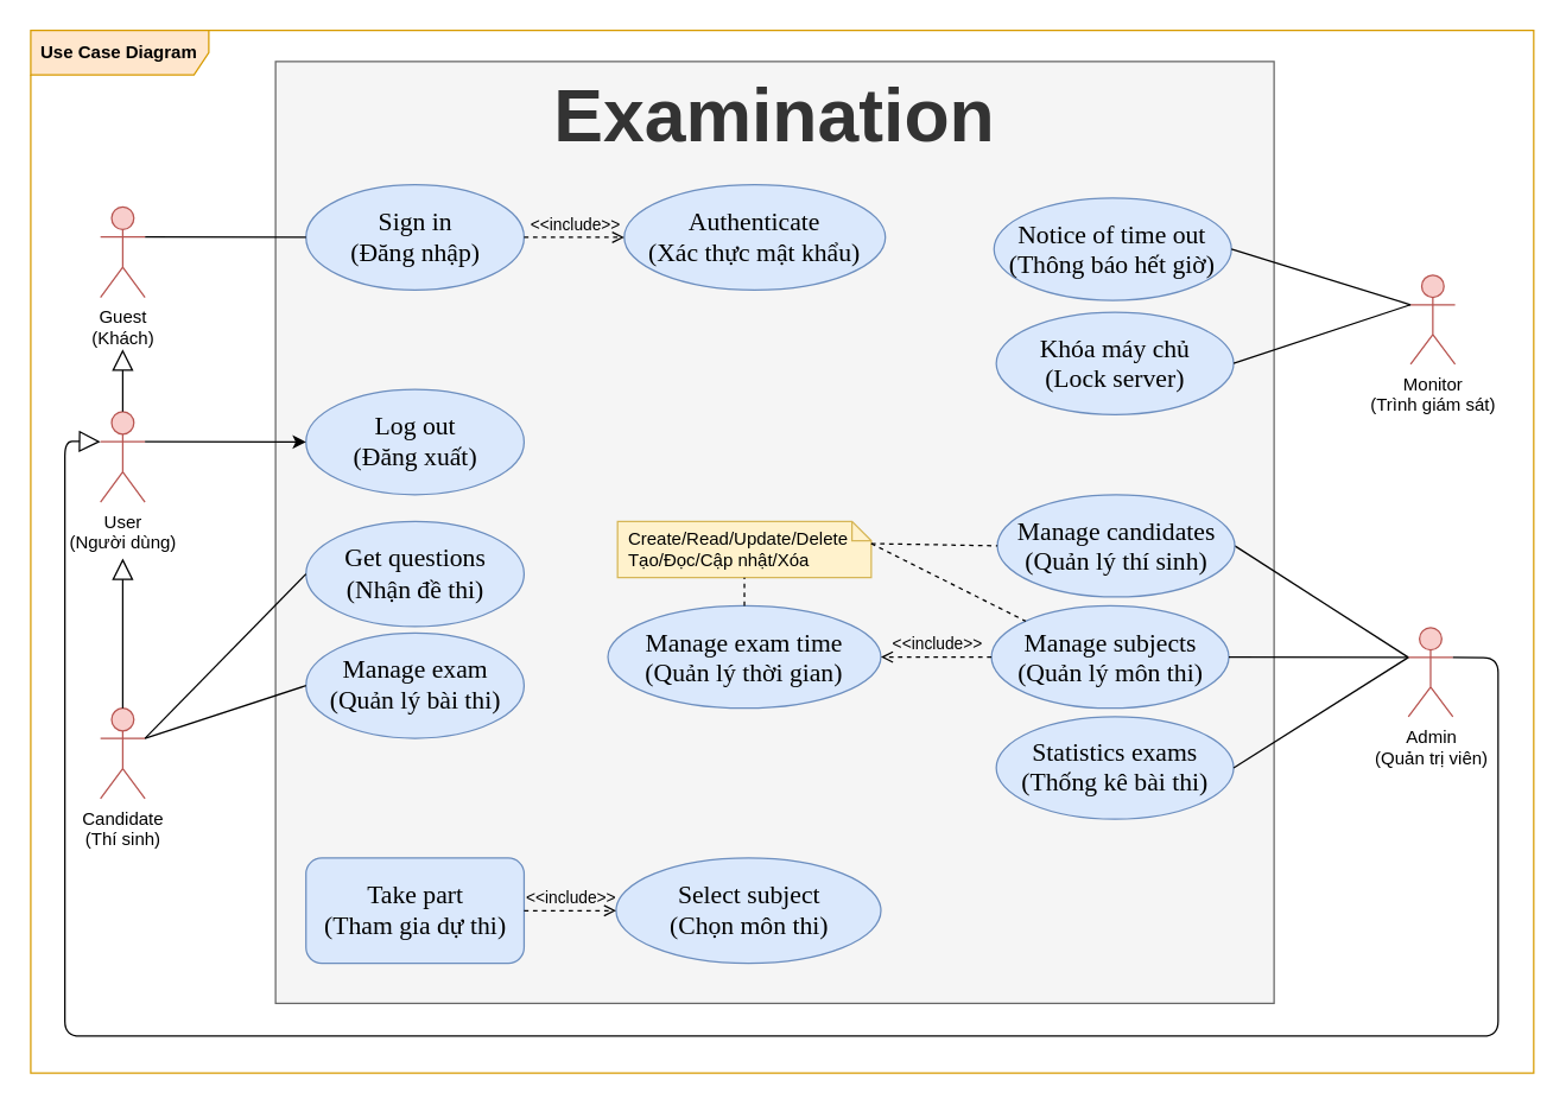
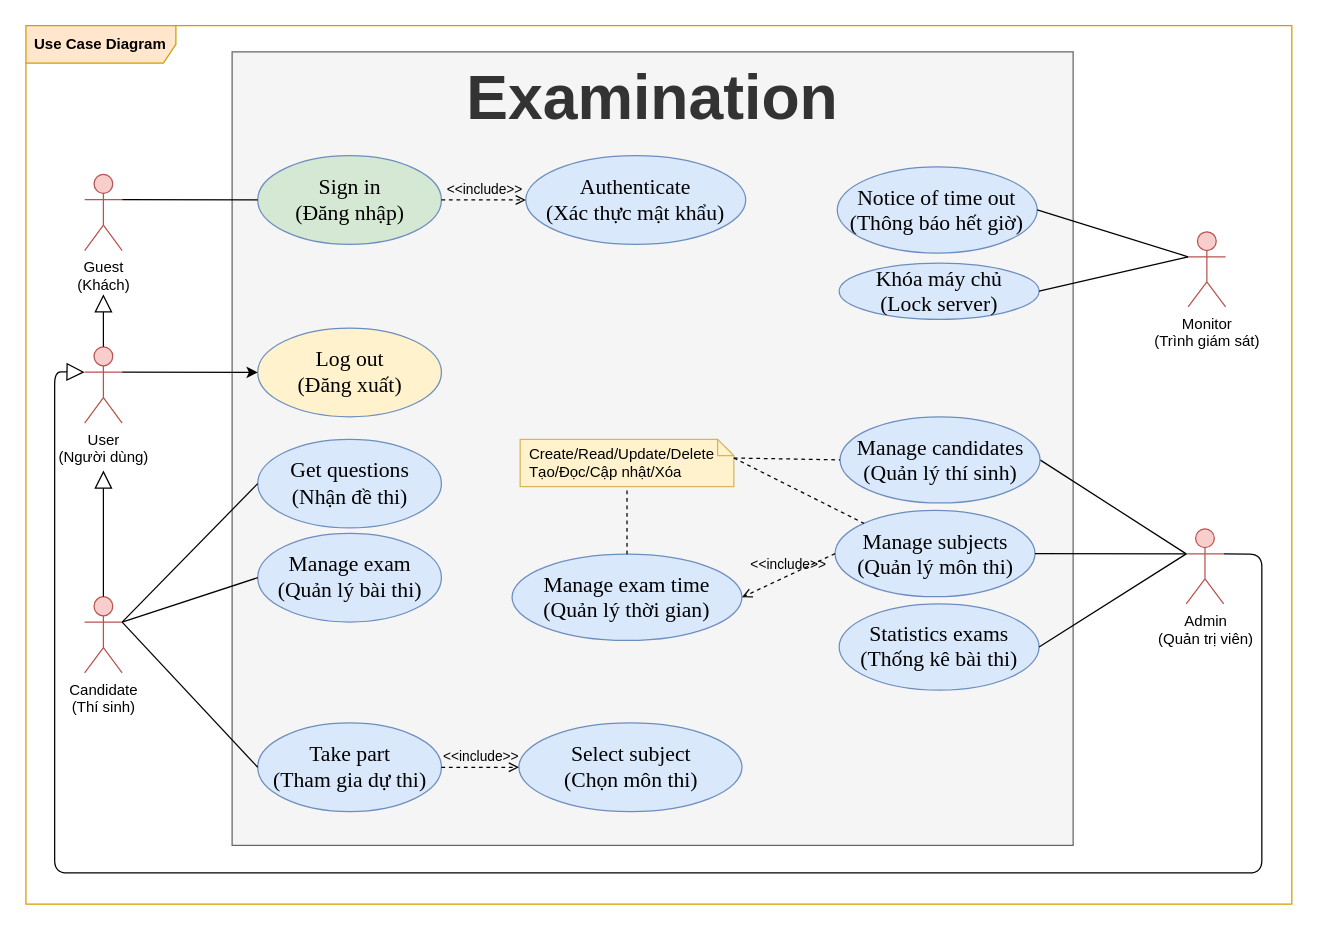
- <mxCell id="4" value="&lt;font face=&quot;times new roman, serif&quot;&gt;&lt;span style=&quot;font-size: 17.333px&quot;&gt;Sign in&lt;br&gt;(Đăng nhập)&lt;/span&gt;&lt;/font&gt;" style="ellipse;whiteSpace=wrap;html=1;fillColor=#dae8fc;strokeColor=#6c8ebf;" parent="1" vertex="1"><mxGeometry x="205.5" y="124" width="147" height="71" as="geometry" /></mxCell>
+ <mxCell id="4" value="&lt;font face=&quot;times new roman, serif&quot;&gt;&lt;span style=&quot;font-size: 17.333px&quot;&gt;Sign in&lt;br&gt;(Đăng nhập)&lt;/span&gt;&lt;/font&gt;" style="ellipse;whiteSpace=wrap;html=1;fillColor=#d5e8d4;strokeColor=#6c8ebf;" parent="1" vertex="1"><mxGeometry x="205.5" y="124" width="147" height="71" as="geometry" /></mxCell>
- <mxCell id="36" value="&lt;span style=&quot;font-size: 13.0pt ; line-height: 115% ; font-family: &amp;#34;times new roman&amp;#34; , serif&quot;&gt;&lt;span lang=&quot;EN-US&quot; style=&quot;font-family: &amp;#34;helvetica&amp;#34; ; font-size: 12px ; line-height: 13.8px&quot;&gt;&lt;font face=&quot;times new roman, serif&quot;&gt;&lt;span style=&quot;font-size: 17.333px&quot;&gt;Khóa máy chủ&lt;/span&gt;&lt;br&gt;&lt;span style=&quot;font-size: 13pt&quot;&gt;(Lock server&lt;/span&gt;&lt;/font&gt;&lt;/span&gt;&lt;span style=&quot;font-size: 13pt ; line-height: 19.933px&quot;&gt;)&lt;/span&gt;&lt;br&gt;&lt;/span&gt;" style="ellipse;whiteSpace=wrap;html=1;fillColor=#dae8fc;strokeColor=#6c8ebf;" parent="1" vertex="1"><mxGeometry x="670.75" y="210" width="160" height="69" as="geometry" /></mxCell>
+ <mxCell id="36" value="&lt;span style=&quot;font-size: 13.0pt ; line-height: 115% ; font-family: &amp;#34;times new roman&amp;#34; , serif&quot;&gt;&lt;span lang=&quot;EN-US&quot; style=&quot;font-family: &amp;#34;helvetica&amp;#34; ; font-size: 12px ; line-height: 13.8px&quot;&gt;&lt;font face=&quot;times new roman, serif&quot;&gt;&lt;span style=&quot;font-size: 17.333px&quot;&gt;Khóa máy chủ&lt;/span&gt;&lt;br&gt;&lt;span style=&quot;font-size: 13pt&quot;&gt;(Lock server&lt;/span&gt;&lt;/font&gt;&lt;/span&gt;&lt;span style=&quot;font-size: 13pt ; line-height: 19.933px&quot;&gt;)&lt;/span&gt;&lt;br&gt;&lt;/span&gt;" style="ellipse;whiteSpace=wrap;html=1;fillColor=#dae8fc;strokeColor=#6c8ebf;" parent="1" vertex="1"><mxGeometry x="670.75" y="210" width="160" height="45" as="geometry" /></mxCell>
- <mxCell id="9" value="&lt;span style=&quot;font-family: &amp;#34;times new roman&amp;#34; , serif ; font-size: 17.333px&quot;&gt;Log out&lt;br&gt;&lt;/span&gt;&lt;font face=&quot;times new roman, serif&quot;&gt;&lt;span style=&quot;font-size: 17.333px&quot;&gt;(Đăng xuất)&lt;br&gt;&lt;/span&gt;&lt;/font&gt;" style="ellipse;whiteSpace=wrap;html=1;fillColor=#dae8fc;strokeColor=#6c8ebf;" parent="1" vertex="1"><mxGeometry x="205.5" y="262" width="147" height="71" as="geometry" /></mxCell>
+ <mxCell id="9" value="&lt;span style=&quot;font-family: &amp;#34;times new roman&amp;#34; , serif ; font-size: 17.333px&quot;&gt;Log out&lt;br&gt;&lt;/span&gt;&lt;font face=&quot;times new roman, serif&quot;&gt;&lt;span style=&quot;font-size: 17.333px&quot;&gt;(Đăng xuất)&lt;br&gt;&lt;/span&gt;&lt;/font&gt;" style="ellipse;whiteSpace=wrap;html=1;fillColor=#fff2cc;strokeColor=#6c8ebf;" parent="1" vertex="1"><mxGeometry x="205.5" y="262" width="147" height="71" as="geometry" /></mxCell>
- <mxCell id="39" value="&lt;span lang=&quot;EN-US&quot; style=&quot;font-size: 13.0pt ; line-height: 115% ; font-family: &amp;#34;times new roman&amp;#34; , serif&quot;&gt;Manage exam time&lt;br&gt;(Quản&lt;/span&gt;&lt;span style=&quot;font-size: 13.0pt ; line-height: 115% ; font-family: &amp;#34;times new roman&amp;#34; , serif&quot;&gt; lý thời gian)&lt;br&gt;&lt;/span&gt;" style="ellipse;whiteSpace=wrap;html=1;fillColor=#dae8fc;strokeColor=#6c8ebf;" parent="1" vertex="1"><mxGeometry x="409" y="408" width="184" height="69" as="geometry" /></mxCell>
+ <mxCell id="39" value="&lt;span lang=&quot;EN-US&quot; style=&quot;font-size: 13.0pt ; line-height: 115% ; font-family: &amp;#34;times new roman&amp;#34; , serif&quot;&gt;Manage exam time&lt;br&gt;(Quản&lt;/span&gt;&lt;span style=&quot;font-size: 13.0pt ; line-height: 115% ; font-family: &amp;#34;times new roman&amp;#34; , serif&quot;&gt; lý thời gian)&lt;br&gt;&lt;/span&gt;" style="ellipse;whiteSpace=wrap;html=1;fillColor=#dae8fc;strokeColor=#6c8ebf;" parent="1" vertex="1"><mxGeometry x="409" y="443" width="184" height="69" as="geometry" /></mxCell>
+ <mxCell id="15" value="" style="edgeStyle=none;html=1;endArrow=none;verticalAlign=bottom;exitX=0;exitY=0.5;exitDx=0;exitDy=0;entryX=1;entryY=0.333;entryDx=0;entryDy=0;entryPerimeter=0;" parent="1" source="14" target="13" edge="1"><mxGeometry width="160" relative="1" as="geometry"><mxPoint x="51.5" y="513" as="sourcePoint" /><mxPoint x="161.5" y="379" as="targetPoint" /></mxGeometry></mxCell>
- <mxCell id="14" value="&lt;font face=&quot;times new roman, serif&quot;&gt;&lt;span style=&quot;font-size: 17.333px&quot;&gt;Take part&lt;/span&gt;&lt;br&gt;&lt;span style=&quot;font-size: 17.333px&quot;&gt;(Tham gia dự thi)&lt;/span&gt;&lt;/font&gt;" style="whiteSpace=wrap;html=1;fillColor=#dae8fc;strokeColor=#6c8ebf;rounded=1;" parent="1" vertex="1"><mxGeometry x="205.5" y="578" width="147" height="71" as="geometry" /></mxCell>
+ <mxCell id="14" value="&lt;font face=&quot;times new roman, serif&quot;&gt;&lt;span style=&quot;font-size: 17.333px&quot;&gt;Take part&lt;/span&gt;&lt;br&gt;&lt;span style=&quot;font-size: 17.333px&quot;&gt;(Tham gia dự thi)&lt;/span&gt;&lt;/font&gt;" style="ellipse;whiteSpace=wrap;html=1;fillColor=#dae8fc;strokeColor=#6c8ebf;" parent="1" vertex="1"><mxGeometry x="205.5" y="578" width="147" height="71" as="geometry" /></mxCell>
